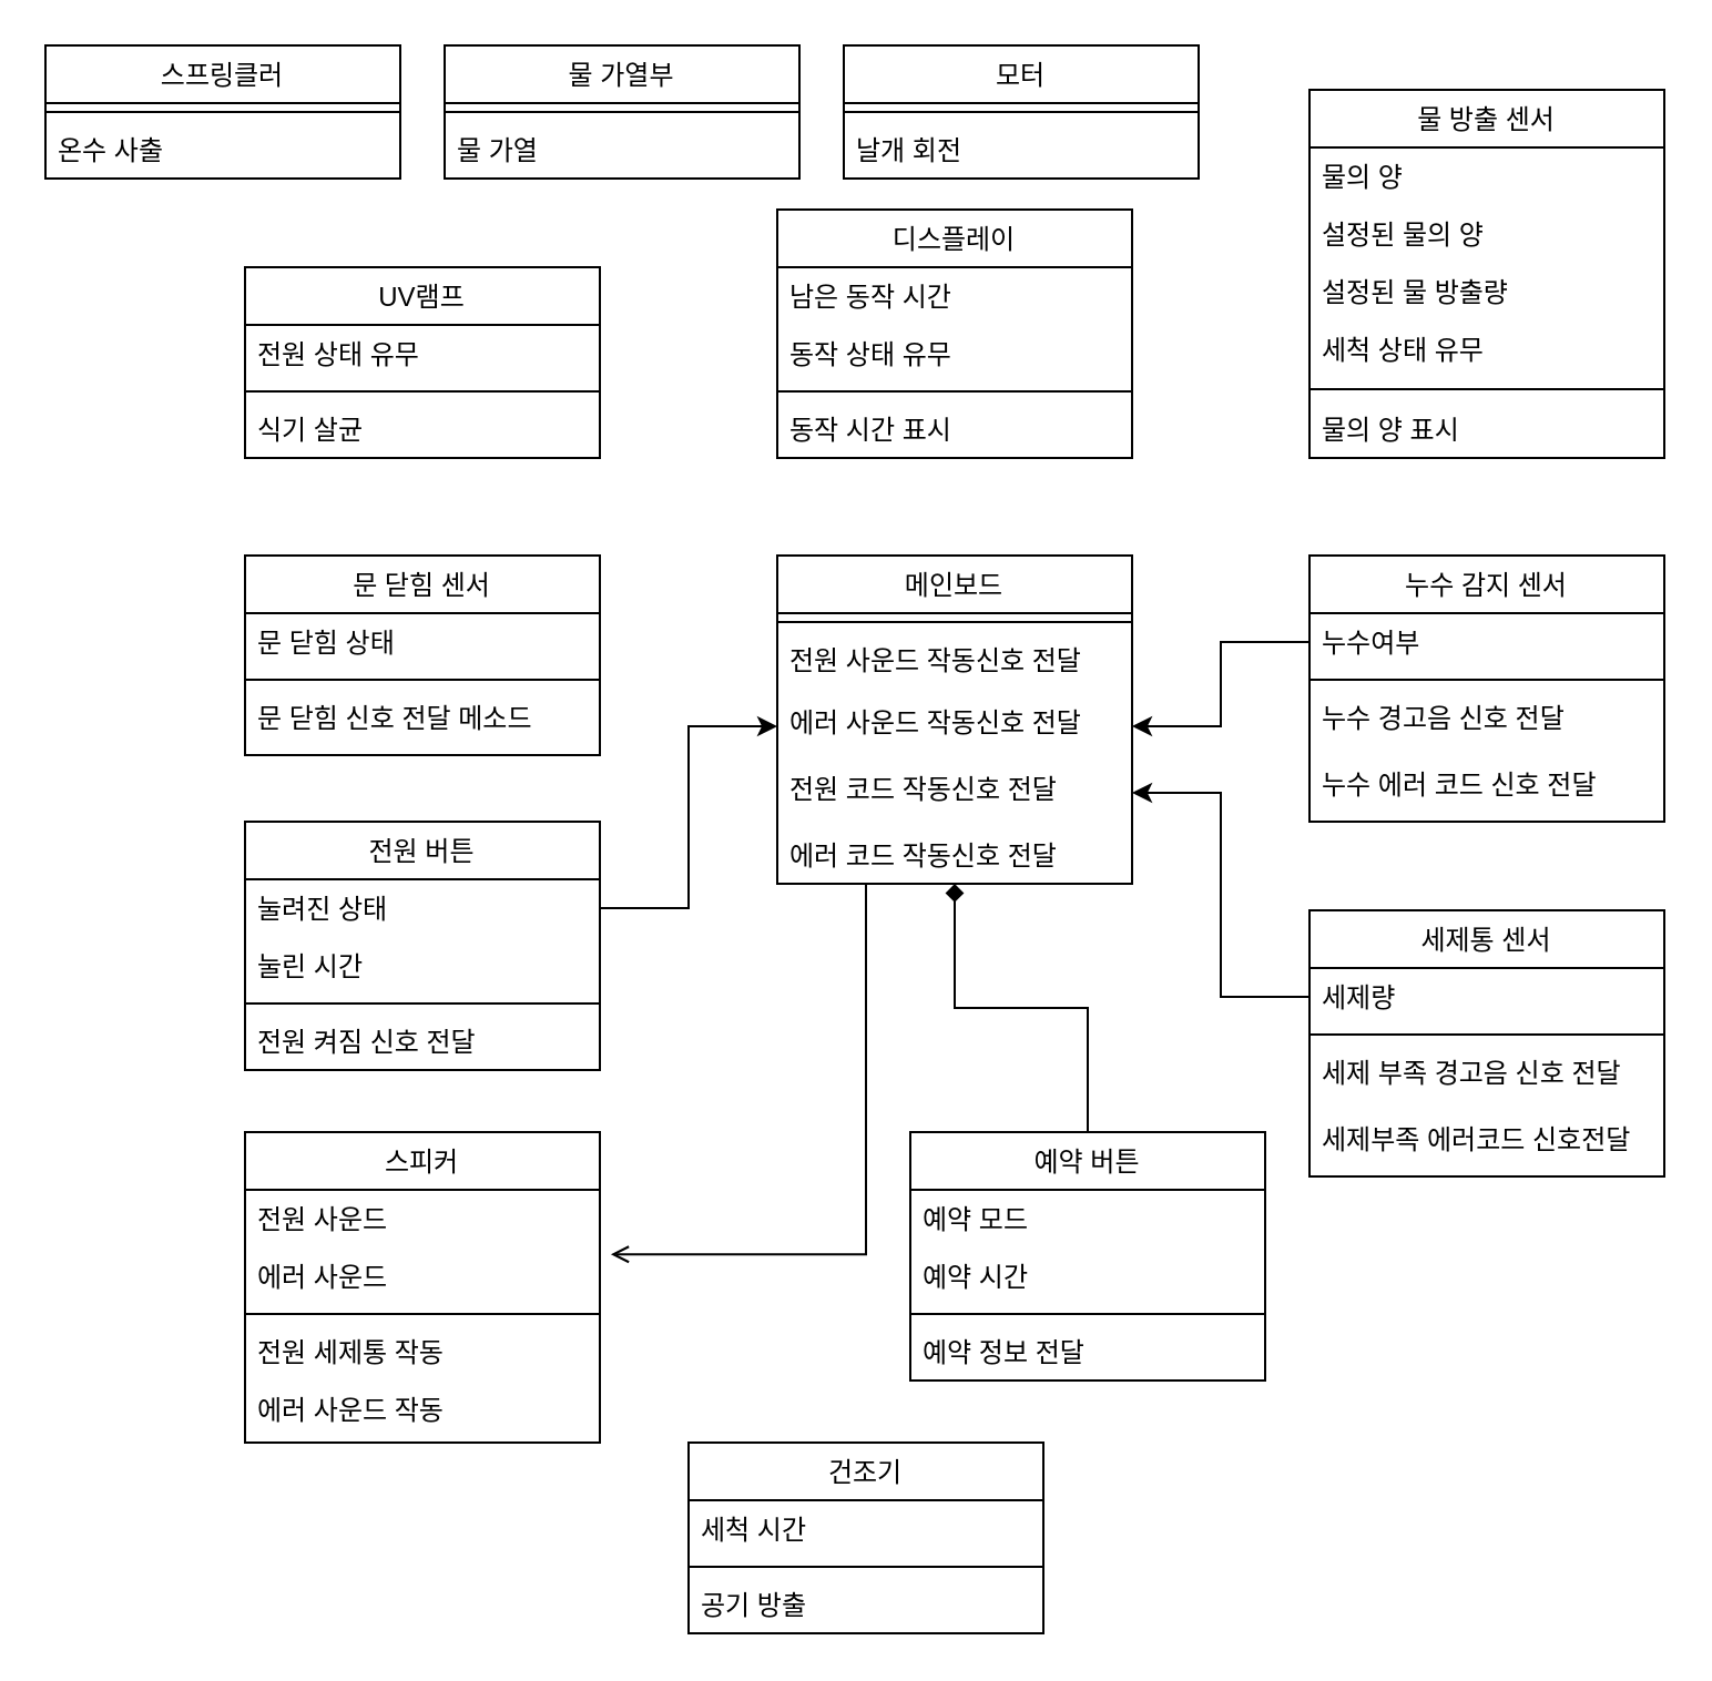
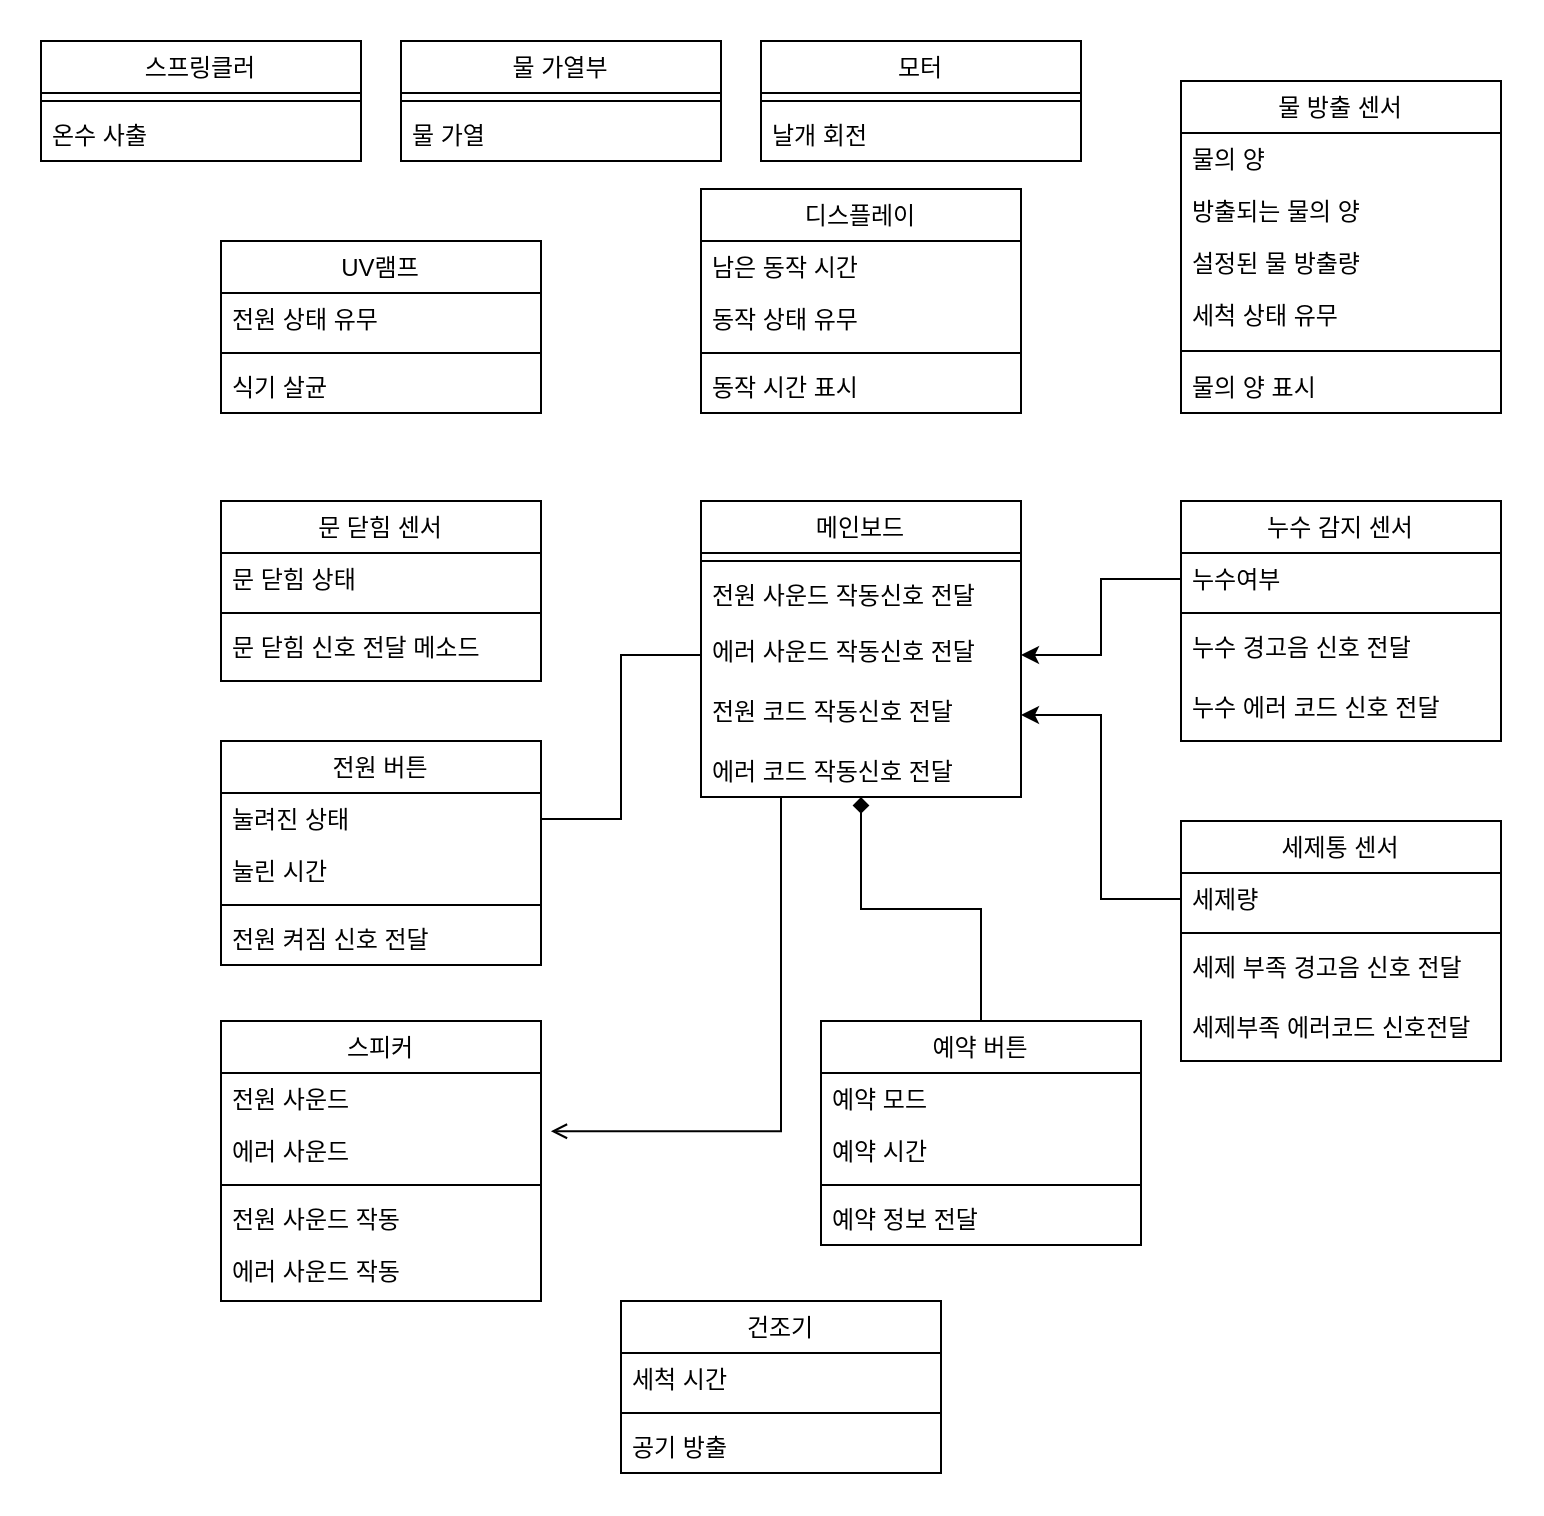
- <mxCell id="55" value="설정된 물의 양" style="text;align=left;verticalAlign=top;spacingLeft=4;spacingRight=4;overflow=hidden;rotatable=0;points=[[0,0.5],[1,0.5]];portConstraint=eastwest;rounded=0;shadow=0;html=0;" parent="53" vertex="1"><mxGeometry y="52" width="160" height="26" as="geometry" /></mxCell>
+ <mxCell id="55" value="방출되는 물의 양" style="text;align=left;verticalAlign=top;spacingLeft=4;spacingRight=4;overflow=hidden;rotatable=0;points=[[0,0.5],[1,0.5]];portConstraint=eastwest;rounded=0;shadow=0;html=0;" parent="53" vertex="1"><mxGeometry y="52" width="160" height="26" as="geometry" /></mxCell>
- <mxCell id="69" style="edgeStyle=orthogonalEdgeStyle;rounded=0;orthogonalLoop=1;jettySize=auto;html=1;exitX=1;exitY=0.5;exitDx=0;exitDy=0;entryX=0;entryY=0.5;entryDx=0;entryDy=0;" edge="1" parent="1" source="16" target="24"><mxGeometry relative="1" as="geometry" /></mxCell>
+ <mxCell id="69" style="edgeStyle=orthogonalEdgeStyle;rounded=0;orthogonalLoop=1;jettySize=auto;html=1;exitX=1;exitY=0.5;exitDx=0;exitDy=0;entryX=0;entryY=0.5;entryDx=0;entryDy=0;endArrow=none;" edge="1" parent="1" source="16" target="24"><mxGeometry relative="1" as="geometry" /></mxCell>
- <mxCell id="31" value="전원 세제통 작동" style="text;align=left;verticalAlign=top;spacingLeft=4;spacingRight=4;overflow=hidden;rotatable=0;points=[[0,0.5],[1,0.5]];portConstraint=eastwest;" parent="27" vertex="1"><mxGeometry y="86" width="160" height="26" as="geometry" /></mxCell>
+ <mxCell id="31" value="전원 사운드 작동" style="text;align=left;verticalAlign=top;spacingLeft=4;spacingRight=4;overflow=hidden;rotatable=0;points=[[0,0.5],[1,0.5]];portConstraint=eastwest;" parent="27" vertex="1"><mxGeometry y="86" width="160" height="26" as="geometry" /></mxCell>
